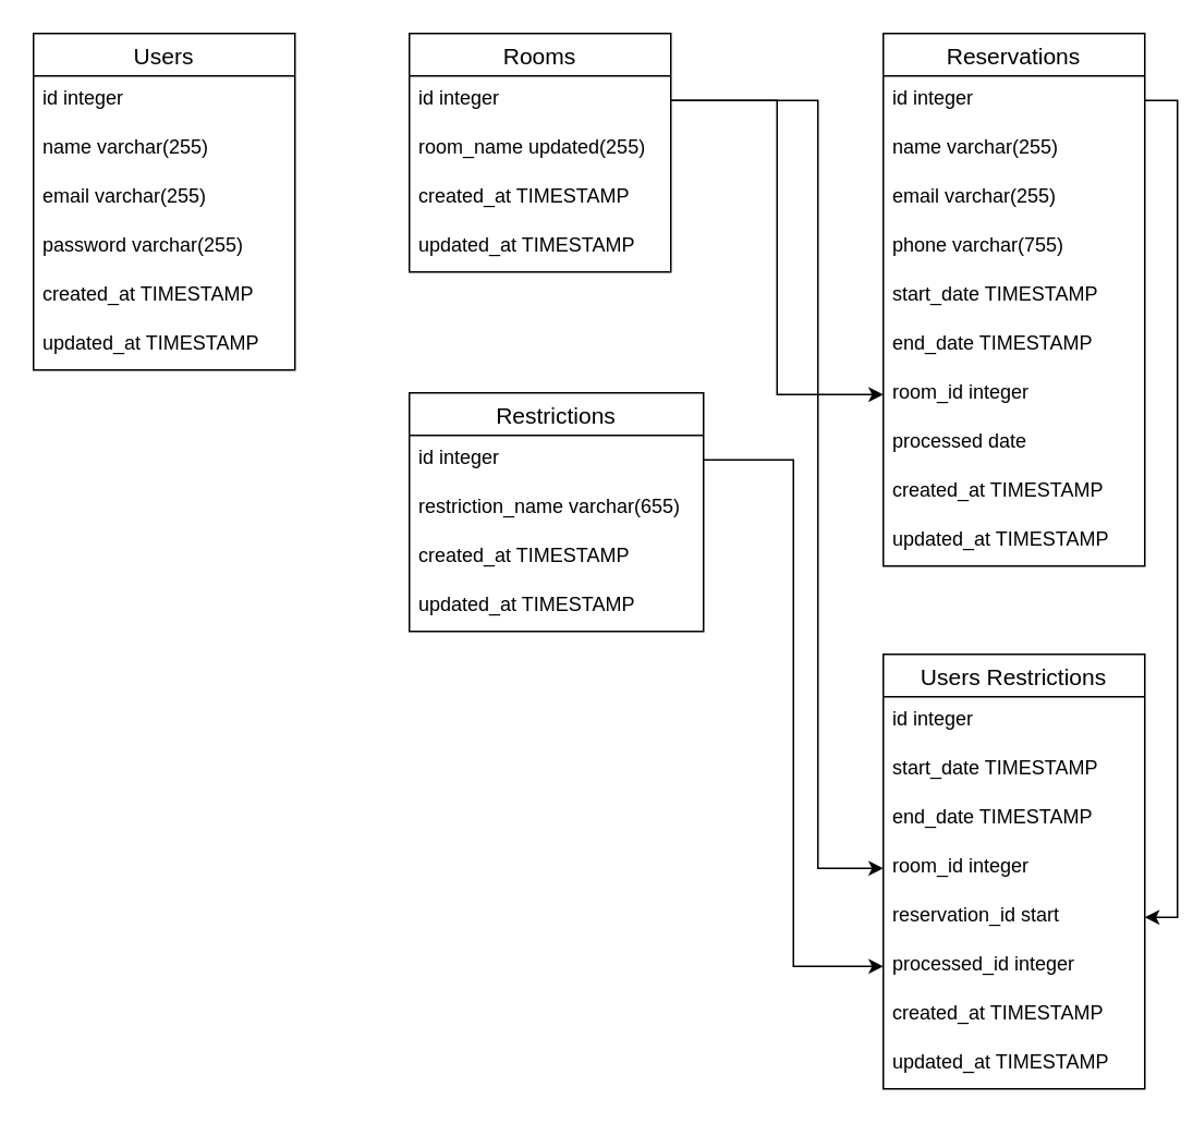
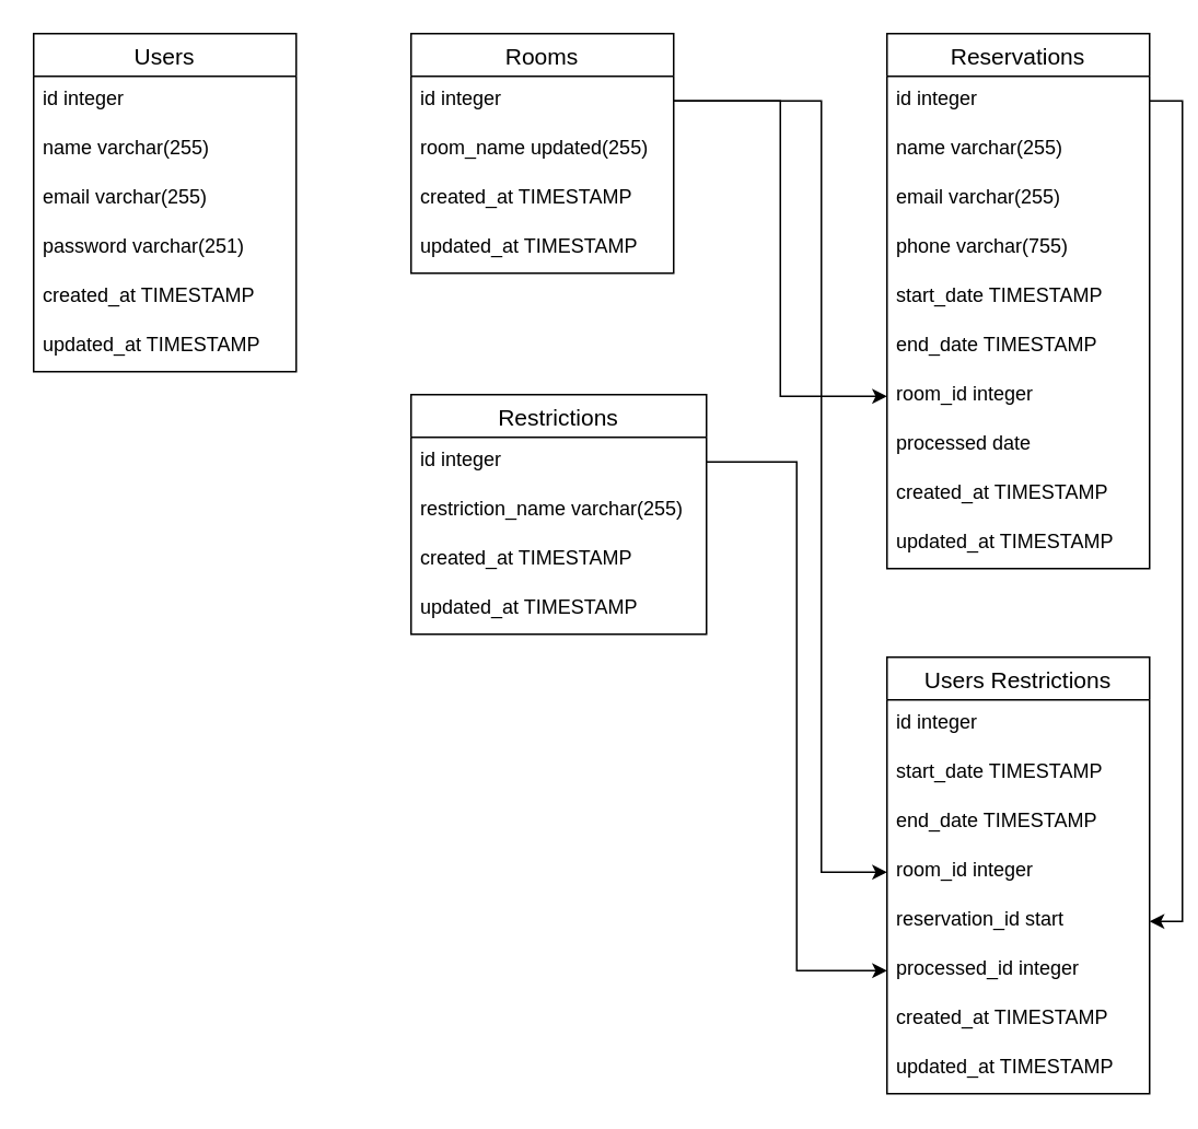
- <mxCell id="6" value="password varchar(255)" style="text;strokeColor=none;fillColor=none;spacingLeft=4;spacingRight=4;overflow=hidden;rotatable=0;points=[[0,0.5],[1,0.5]];portConstraint=eastwest;fontSize=12;" parent="2" vertex="1"><mxGeometry y="116" width="160" height="30" as="geometry" /></mxCell>
+ <mxCell id="6" value="password varchar(251)" style="text;strokeColor=none;fillColor=none;spacingLeft=4;spacingRight=4;overflow=hidden;rotatable=0;points=[[0,0.5],[1,0.5]];portConstraint=eastwest;fontSize=12;" parent="2" vertex="1"><mxGeometry y="116" width="160" height="30" as="geometry" /></mxCell>
- <mxCell id="16" value="restriction_name varchar(655)" style="text;strokeColor=none;fillColor=none;spacingLeft=4;spacingRight=4;overflow=hidden;rotatable=0;points=[[0,0.5],[1,0.5]];portConstraint=eastwest;fontSize=12;" parent="14" vertex="1"><mxGeometry y="56" width="180" height="30" as="geometry" /></mxCell>
+ <mxCell id="16" value="restriction_name varchar(255)" style="text;strokeColor=none;fillColor=none;spacingLeft=4;spacingRight=4;overflow=hidden;rotatable=0;points=[[0,0.5],[1,0.5]];portConstraint=eastwest;fontSize=12;" parent="14" vertex="1"><mxGeometry y="56" width="180" height="30" as="geometry" /></mxCell>
